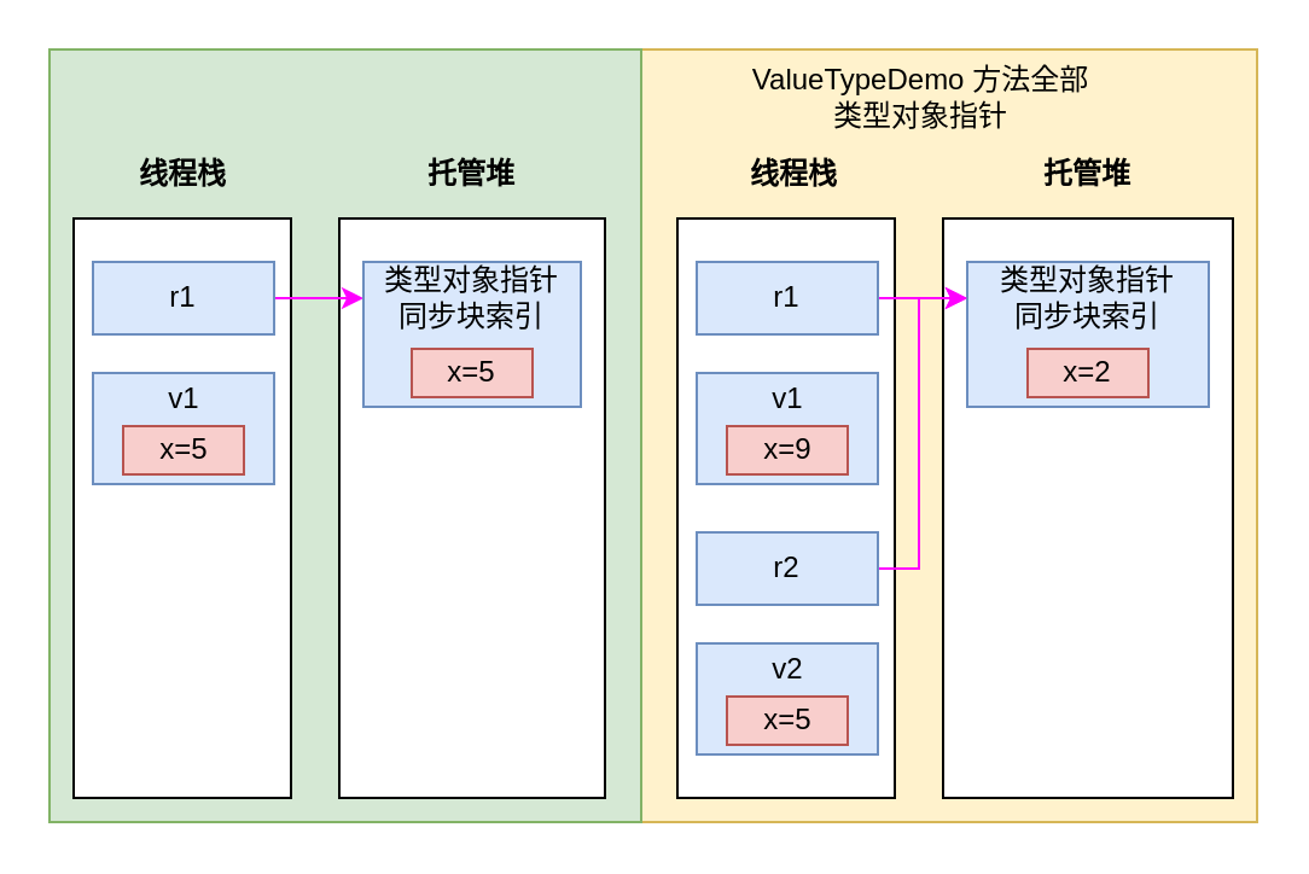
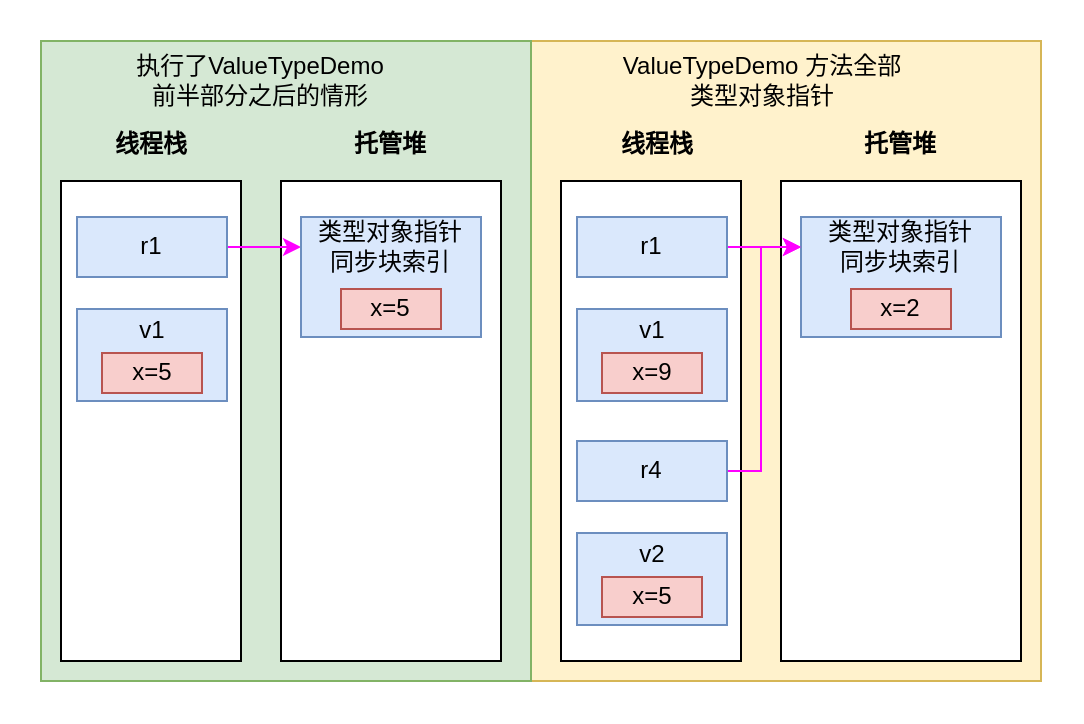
+ <mxCell id="33" value="执行了ValueTypeDemo&lt;br&gt;前半部分之后的情形" style="text;html=1;strokeColor=none;fillColor=none;align=center;verticalAlign=middle;whiteSpace=wrap;rounded=0;" vertex="1" parent="1"><mxGeometry x="60" y="25" width="139.5" height="30" as="geometry" /></mxCell>
- <mxCell id="25" value="r2" style="rounded=0;whiteSpace=wrap;html=1;fillColor=#dae8fc;strokeColor=#6c8ebf;" vertex="1" parent="1"><mxGeometry x="288" y="220" width="75" height="30" as="geometry" /></mxCell>
+ <mxCell id="25" value="r4" style="rounded=0;whiteSpace=wrap;html=1;fillColor=#dae8fc;strokeColor=#6c8ebf;" vertex="1" parent="1"><mxGeometry x="288" y="220" width="75" height="30" as="geometry" /></mxCell>
